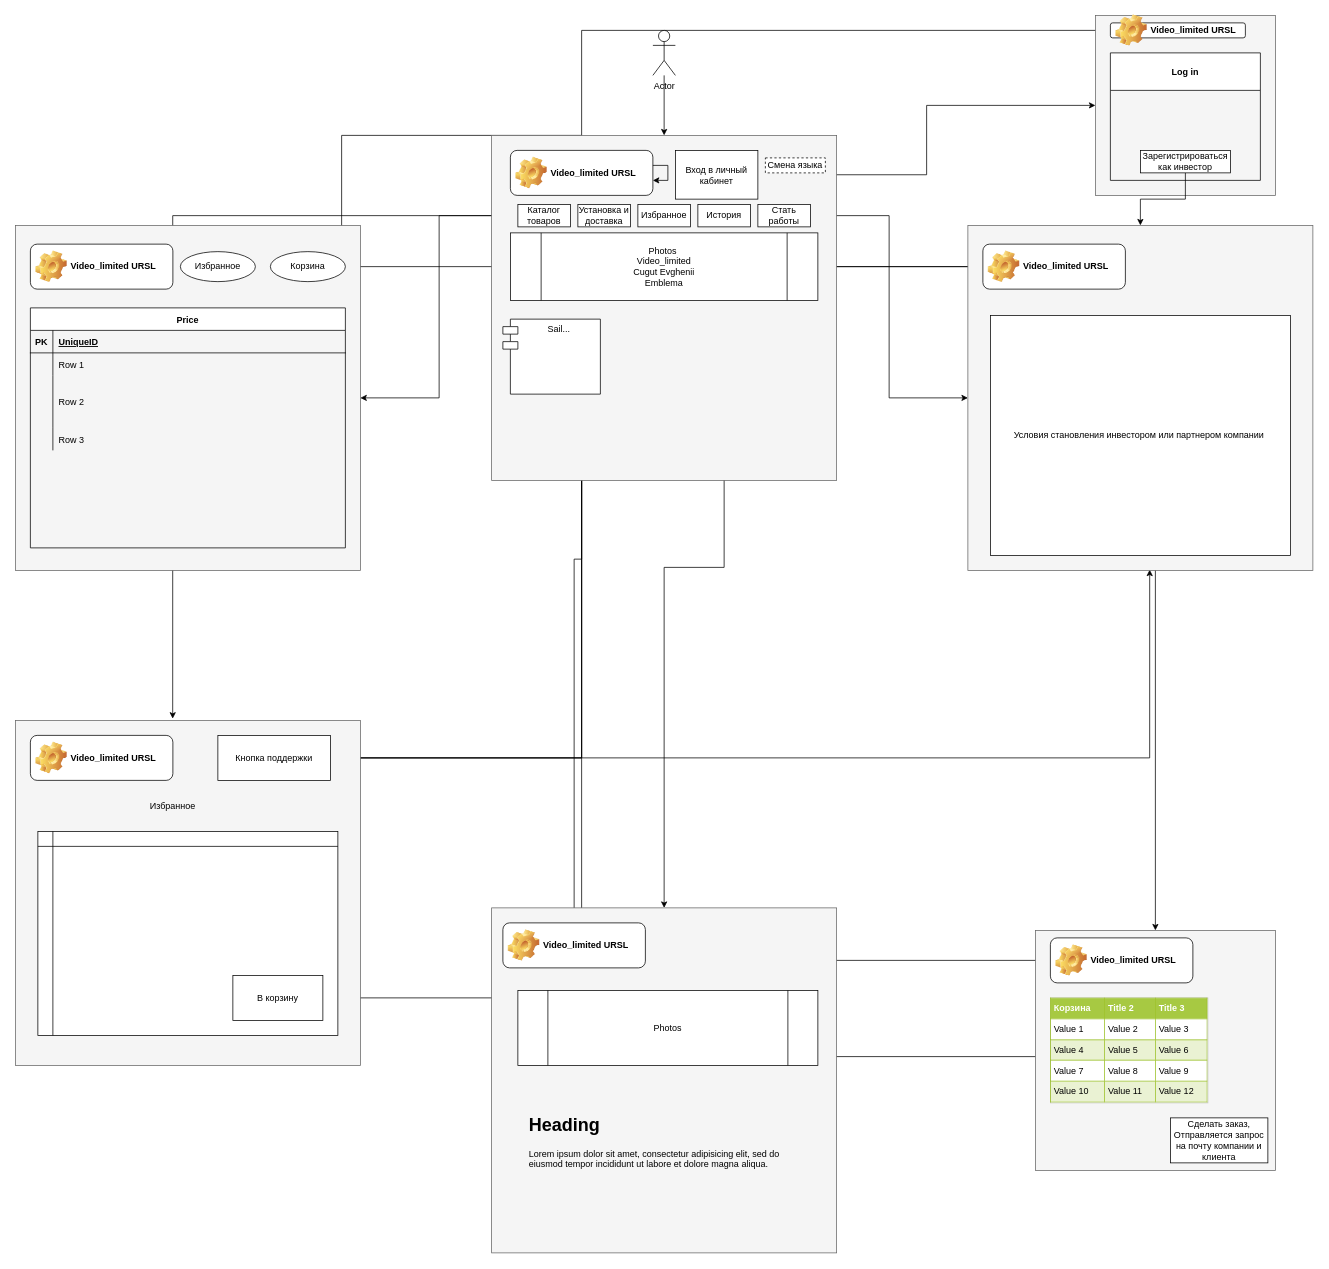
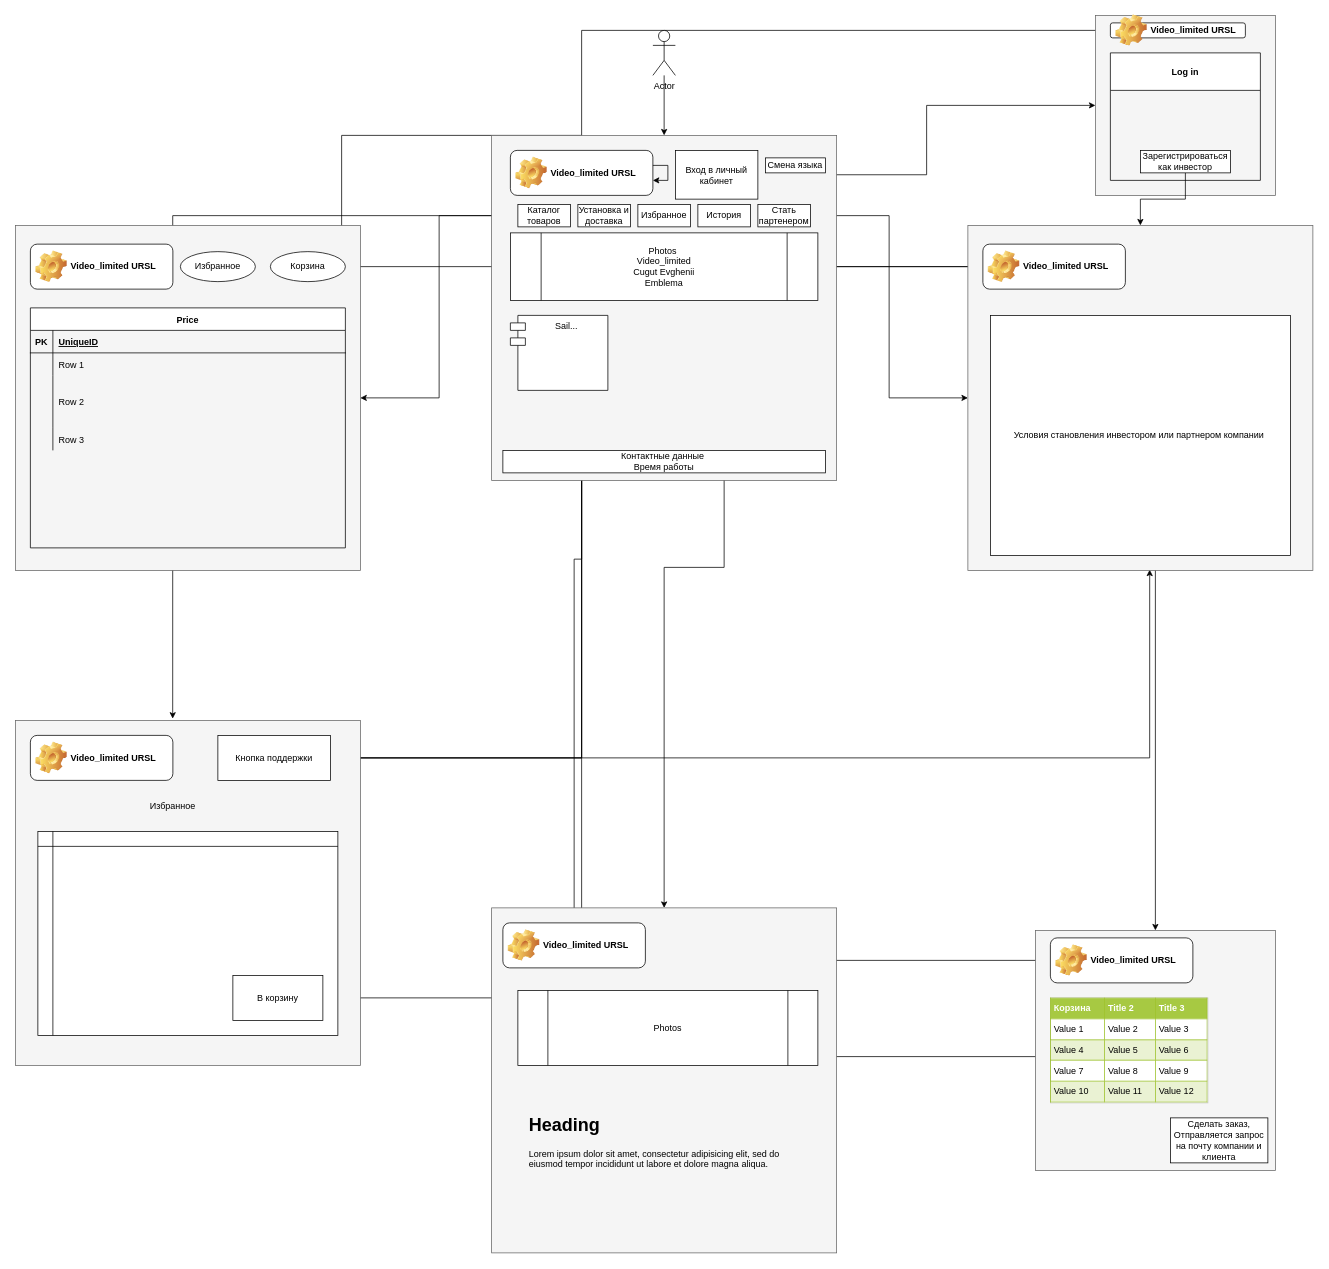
- <mxCell id="34" value="Смена языка" style="rounded=0;whiteSpace=wrap;html=1;fillColor=default;gradientColor=#ffffff;dashed=1;" parent="1" vertex="1"><mxGeometry x="1020" y="210" width="80" height="20" as="geometry" /></mxCell>
+ <mxCell id="34" value="Смена языка" style="rounded=0;whiteSpace=wrap;html=1;fillColor=default;gradientColor=#ffffff;" parent="1" vertex="1"><mxGeometry x="1020" y="210" width="80" height="20" as="geometry" /></mxCell>
- <mxCell id="32" value="Стать работы" style="rounded=0;whiteSpace=wrap;html=1;fillColor=default;gradientColor=#ffffff;" parent="1" vertex="1"><mxGeometry x="1010" y="272" width="70" height="30" as="geometry" /></mxCell>
+ <mxCell id="32" value="Стать партенером" style="rounded=0;whiteSpace=wrap;html=1;fillColor=default;gradientColor=#ffffff;" parent="1" vertex="1"><mxGeometry x="1010" y="272" width="70" height="30" as="geometry" /></mxCell>
- <mxCell id="27" value="Sail..." style="shape=module;align=left;spacingLeft=20;align=center;verticalAlign=top;fillColor=default;gradientColor=#ffffff;" parent="1" vertex="1"><mxGeometry x="670" y="425" width="130" height="100" as="geometry" /></mxCell>
+ <mxCell id="27" value="Sail..." style="shape=module;align=left;spacingLeft=20;align=center;verticalAlign=top;fillColor=default;gradientColor=#ffffff;" parent="1" vertex="1"><mxGeometry x="680" y="420" width="130" height="100" as="geometry" /></mxCell>
+ <mxCell id="33" value="Контактные данные&amp;nbsp;&lt;br&gt;Время работы" style="rounded=0;whiteSpace=wrap;html=1;fillColor=default;gradientColor=#ffffff;" parent="1" vertex="1"><mxGeometry x="670" y="600" width="430" height="30" as="geometry" /></mxCell>
